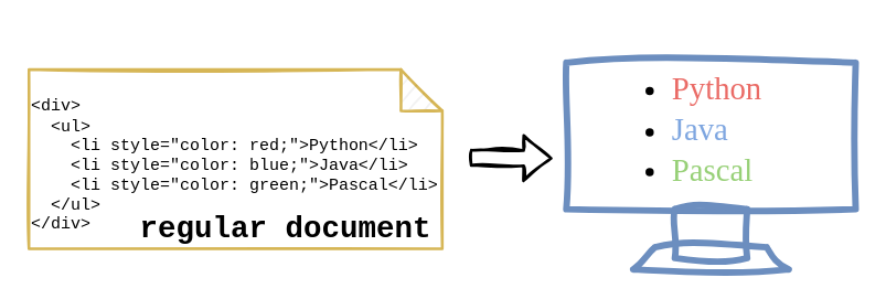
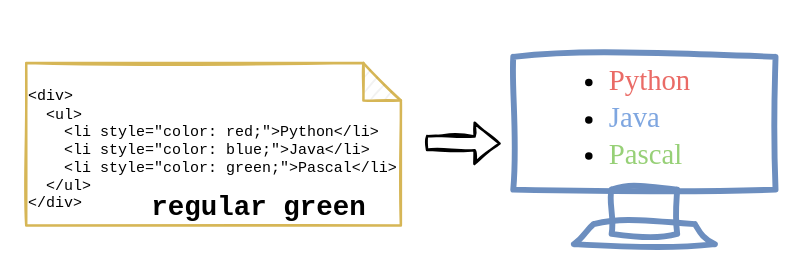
- <mxCell id="4" value="regular document" style="text;html=1;align=center;verticalAlign=middle;resizable=0;points=[];autosize=1;strokeColor=none;fillColor=none;fontFamily=Courier New;fontStyle=1;fontSize=22;" parent="1" vertex="1"><mxGeometry x="91" y="147" width="230" height="40" as="geometry" /></mxCell>
+ <mxCell id="4" value="regular green" style="text;html=1;align=center;verticalAlign=middle;resizable=0;points=[];autosize=1;strokeColor=none;fillColor=none;fontFamily=Courier New;fontStyle=1;fontSize=22;" parent="1" vertex="1"><mxGeometry x="91" y="147" width="230" height="40" as="geometry" /></mxCell>
